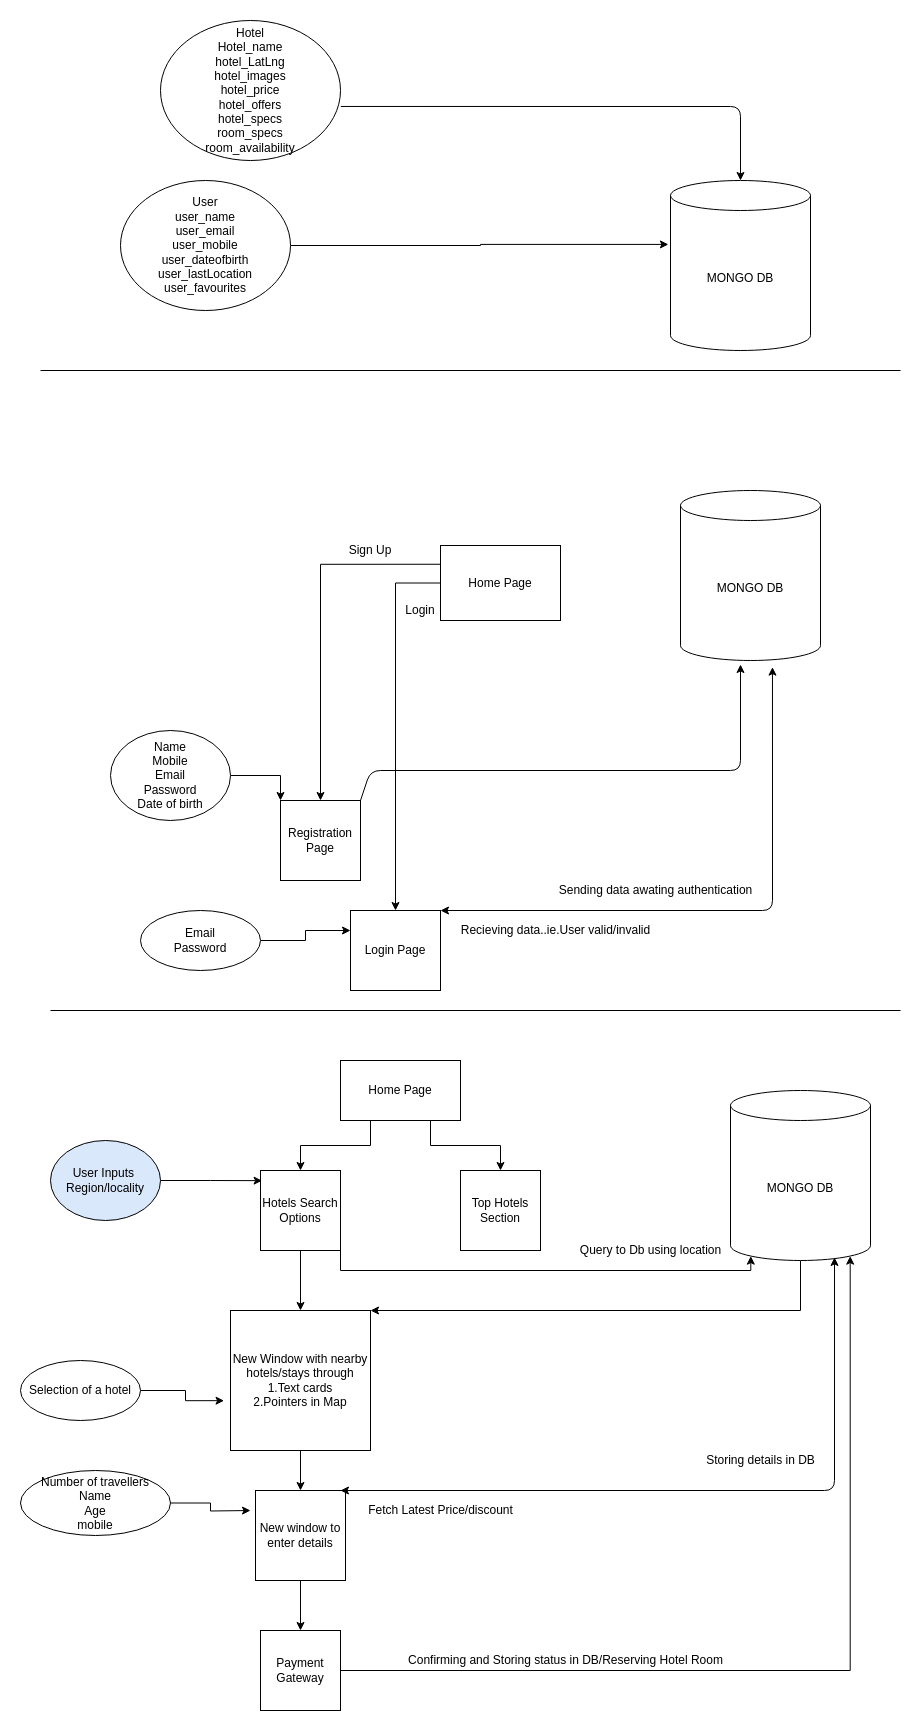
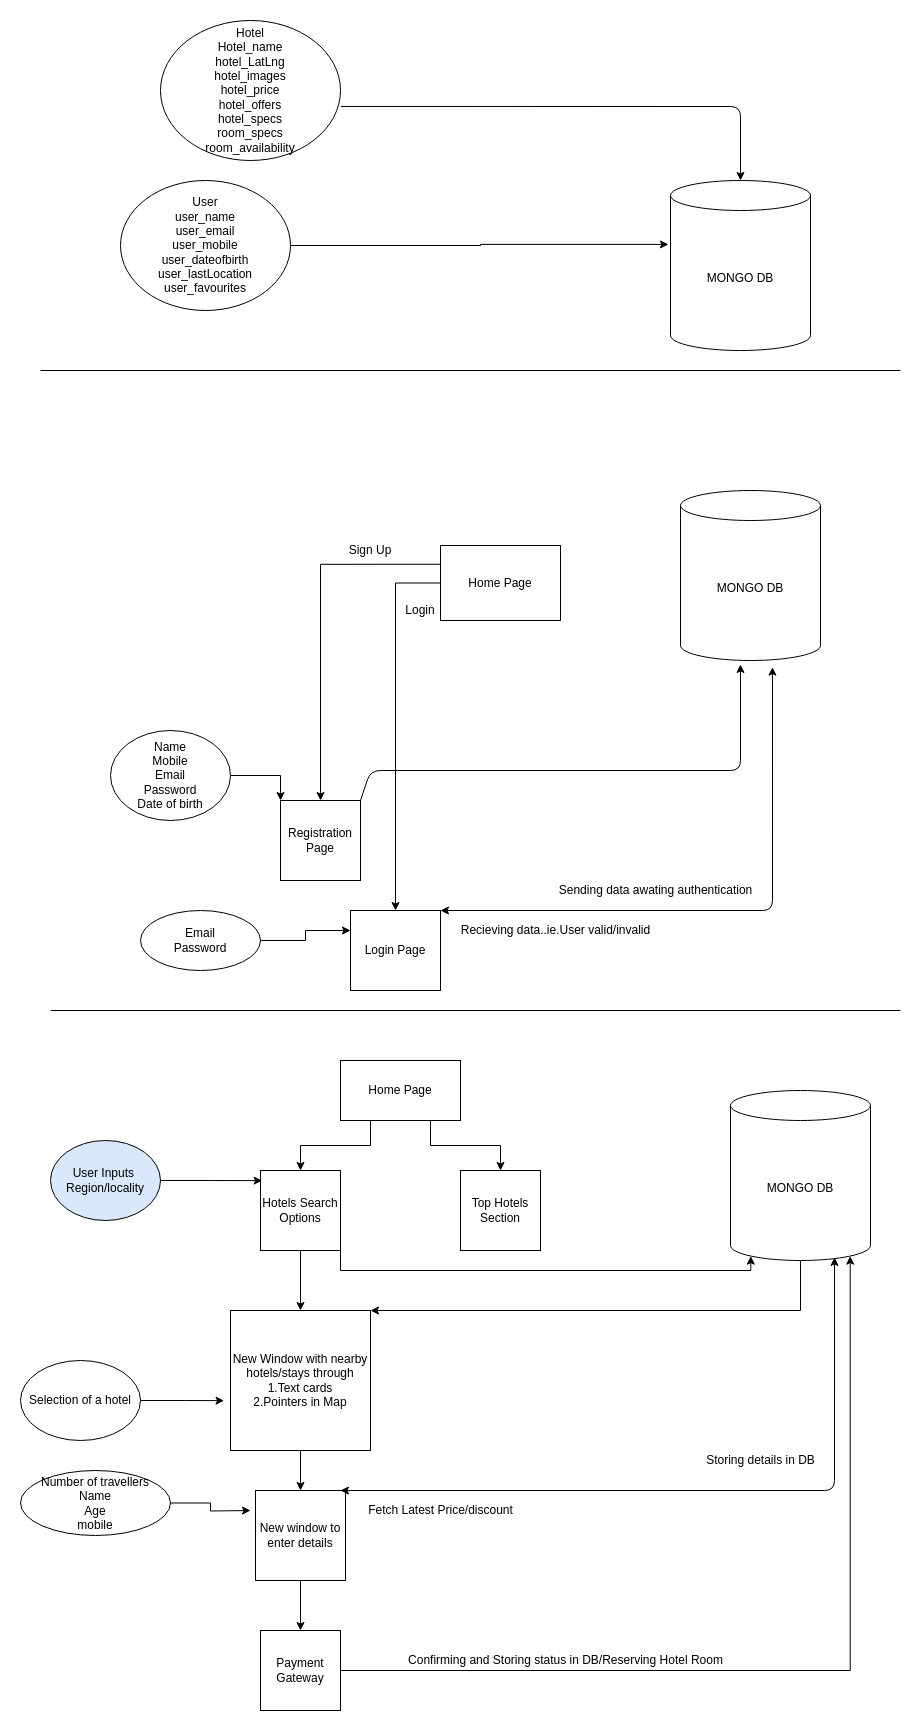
- <mxCell id="31" value="Query to Db using location" style="text;html=1;align=center;verticalAlign=middle;resizable=0;points=[];autosize=1;strokeColor=none;fillColor=none;" parent="1" vertex="1"><mxGeometry x="570" y="1240" width="160" height="20" as="geometry" /></mxCell>
- <mxCell id="33" value="Selection of a hotel" style="ellipse;whiteSpace=wrap;html=1;" parent="1" vertex="1"><mxGeometry x="20" y="1360" width="120" height="60" as="geometry" /></mxCell>
+ <mxCell id="33" value="Selection of a hotel" style="ellipse;whiteSpace=wrap;html=1;" parent="1" vertex="1"><mxGeometry x="20" y="1360" width="120" height="80" as="geometry" /></mxCell>
